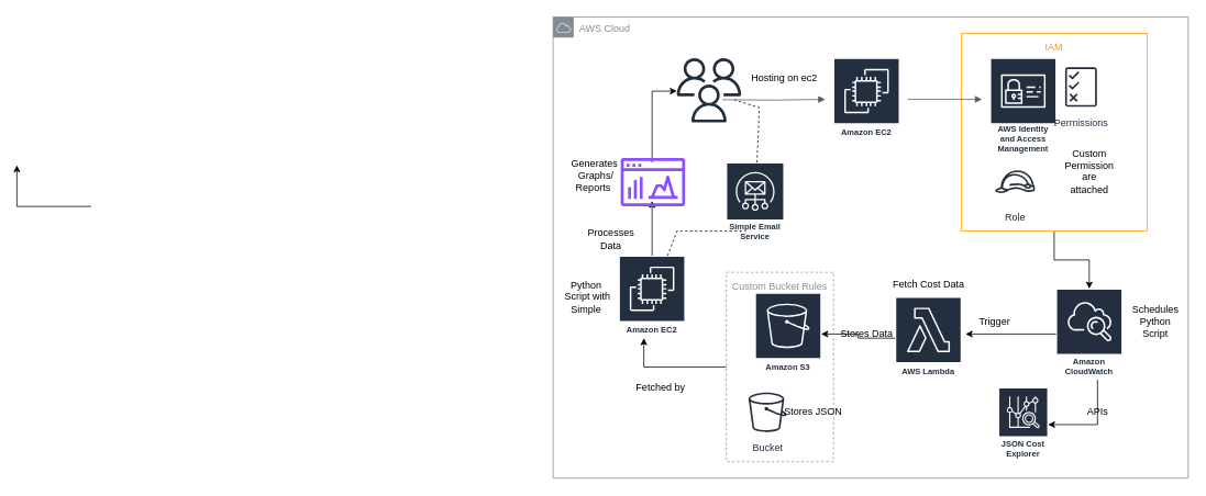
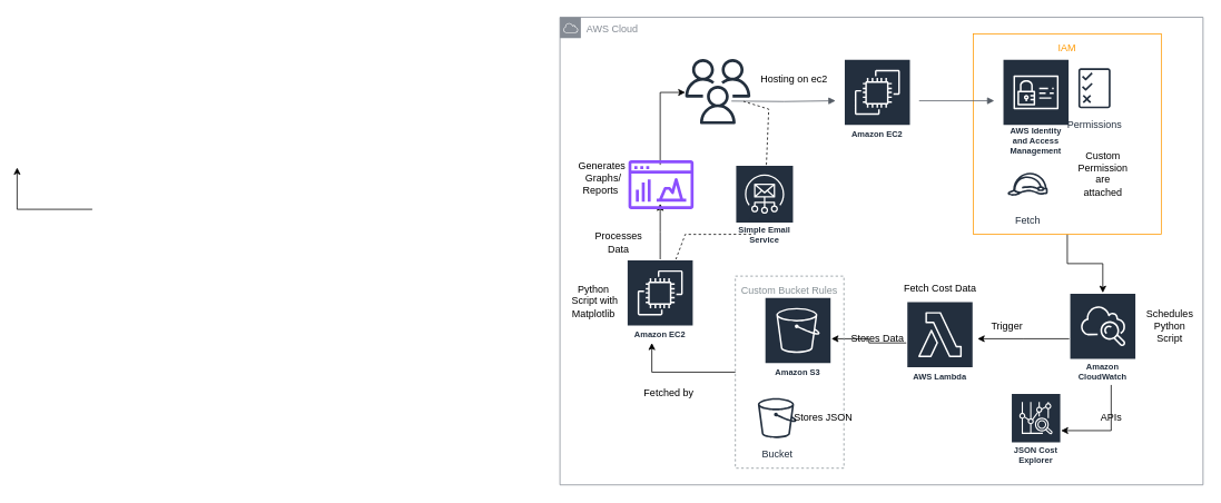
- <mxCell id="11" value="Role" style="sketch=0;outlineConnect=0;fontColor=#232F3E;gradientColor=none;strokeColor=#232F3E;fillColor=#ffffff;dashed=0;verticalLabelPosition=bottom;verticalAlign=top;align=center;html=1;fontSize=12;fontStyle=0;aspect=fixed;shape=mxgraph.aws4.resourceIcon;resIcon=mxgraph.aws4.role;" vertex="1" parent="1"><mxGeometry x="1200" y="190" width="60" height="60" as="geometry" /></mxCell>
+ <mxCell id="11" value="Fetch" style="sketch=0;outlineConnect=0;fontColor=#232F3E;gradientColor=none;strokeColor=#232F3E;fillColor=#ffffff;dashed=0;verticalLabelPosition=bottom;verticalAlign=top;align=center;html=1;fontSize=12;fontStyle=0;aspect=fixed;shape=mxgraph.aws4.resourceIcon;resIcon=mxgraph.aws4.role;" vertex="1" parent="1"><mxGeometry x="1200" y="190" width="60" height="60" as="geometry" /></mxCell>
- <mxCell id="32" value="Python&lt;br&gt;&amp;nbsp;Script with &lt;br&gt;Simple" style="text;html=1;align=center;verticalAlign=middle;resizable=0;points=[];autosize=1;strokeColor=none;fillColor=none;" vertex="1" parent="1"><mxGeometry x="670" y="330" width="80" height="60" as="geometry" /></mxCell>
+ <mxCell id="32" value="Python&lt;br&gt;&amp;nbsp;Script with &lt;br&gt;Matplotlib" style="text;html=1;align=center;verticalAlign=middle;resizable=0;points=[];autosize=1;strokeColor=none;fillColor=none;" vertex="1" parent="1"><mxGeometry x="670" y="330" width="80" height="60" as="geometry" /></mxCell>
